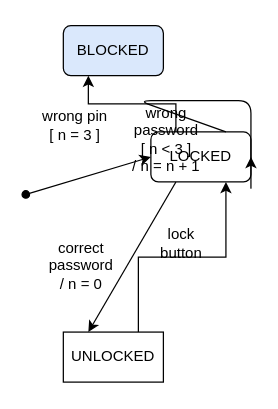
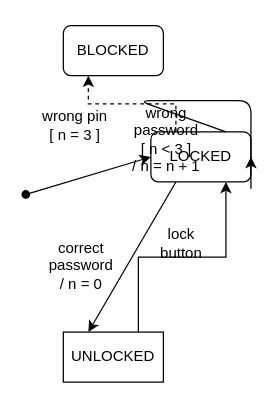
- <mxCell id="13" value="BLOCKED" style="rounded=1;whiteSpace=wrap;html=1;labelBackgroundColor=none;fillColor=#dae8fc;" parent="1" vertex="1"><mxGeometry x="50" y="20" width="80" height="40" as="geometry" /></mxCell>
+ <mxCell id="13" value="BLOCKED" style="rounded=1;whiteSpace=wrap;html=1;labelBackgroundColor=none;" parent="1" vertex="1"><mxGeometry x="50" y="20" width="80" height="40" as="geometry" /></mxCell>
- <mxCell id="2" style="edgeStyle=orthogonalEdgeStyle;rounded=0;orthogonalLoop=1;jettySize=auto;html=1;exitX=0.25;exitY=0;exitDx=0;exitDy=0;entryX=0.25;entryY=1;entryDx=0;entryDy=0;labelBackgroundColor=none;startArrow=none;startFill=0;" parent="1" source="4" target="13" edge="1"><mxGeometry relative="1" as="geometry" /></mxCell>
+ <mxCell id="2" style="edgeStyle=orthogonalEdgeStyle;rounded=0;orthogonalLoop=1;jettySize=auto;html=1;exitX=0.25;exitY=0;exitDx=0;exitDy=0;entryX=0.25;entryY=1;entryDx=0;entryDy=0;labelBackgroundColor=none;startArrow=none;startFill=0;dashed=1;" parent="1" source="4" target="13" edge="1"><mxGeometry relative="1" as="geometry" /></mxCell>
